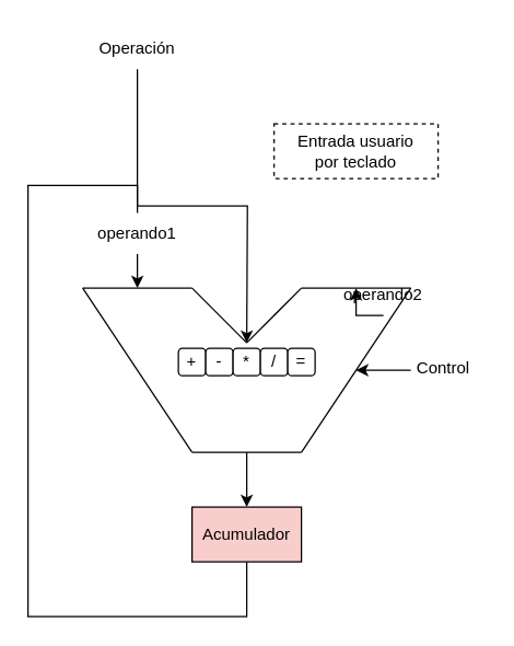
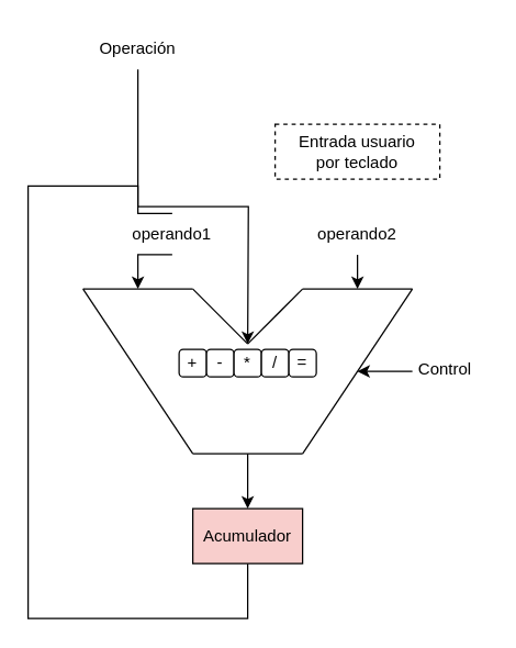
- <mxCell id="12" value="operando1" style="text;html=1;strokeColor=none;fillColor=none;align=center;verticalAlign=middle;whiteSpace=wrap;rounded=0;" parent="1" vertex="1"><mxGeometry x="70" y="155" width="60" height="30" as="geometry" /></mxCell>
+ <mxCell id="12" value="operando1" style="text;html=1;strokeColor=none;fillColor=none;align=center;verticalAlign=middle;whiteSpace=wrap;rounded=0;" parent="1" vertex="1"><mxGeometry x="95" y="155" width="60" height="30" as="geometry" /></mxCell>
- <mxCell id="14" value="operando2" style="text;html=1;strokeColor=none;fillColor=none;align=center;verticalAlign=middle;whiteSpace=wrap;rounded=0;" parent="1" vertex="1"><mxGeometry x="250" y="200" width="60" height="30" as="geometry" /></mxCell>
+ <mxCell id="14" value="operando2" style="text;html=1;strokeColor=none;fillColor=none;align=center;verticalAlign=middle;whiteSpace=wrap;rounded=0;" parent="1" vertex="1"><mxGeometry x="230" y="155" width="60" height="30" as="geometry" /></mxCell>
